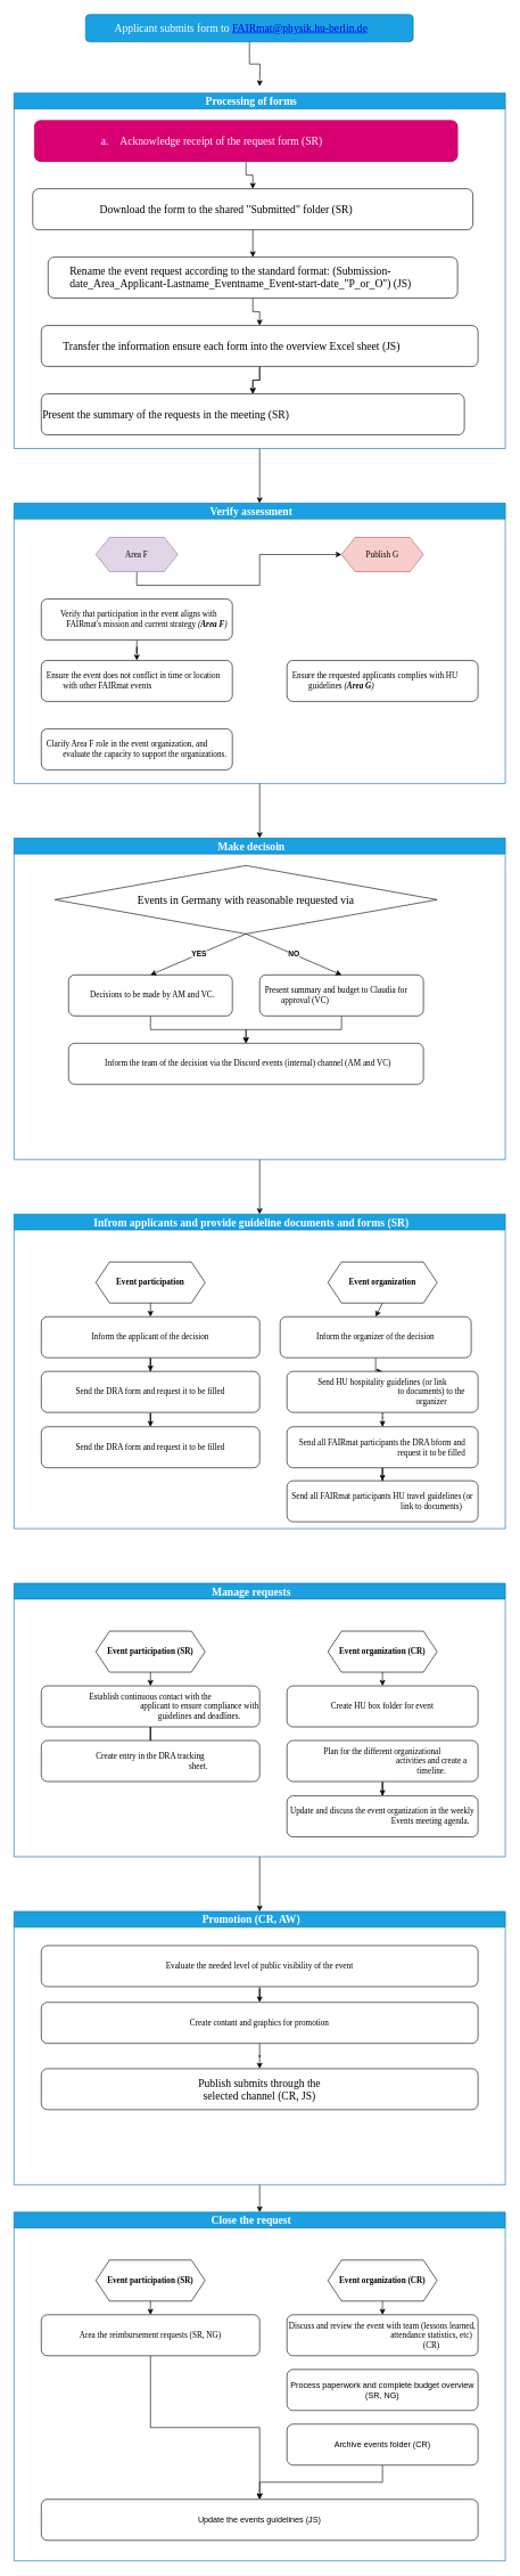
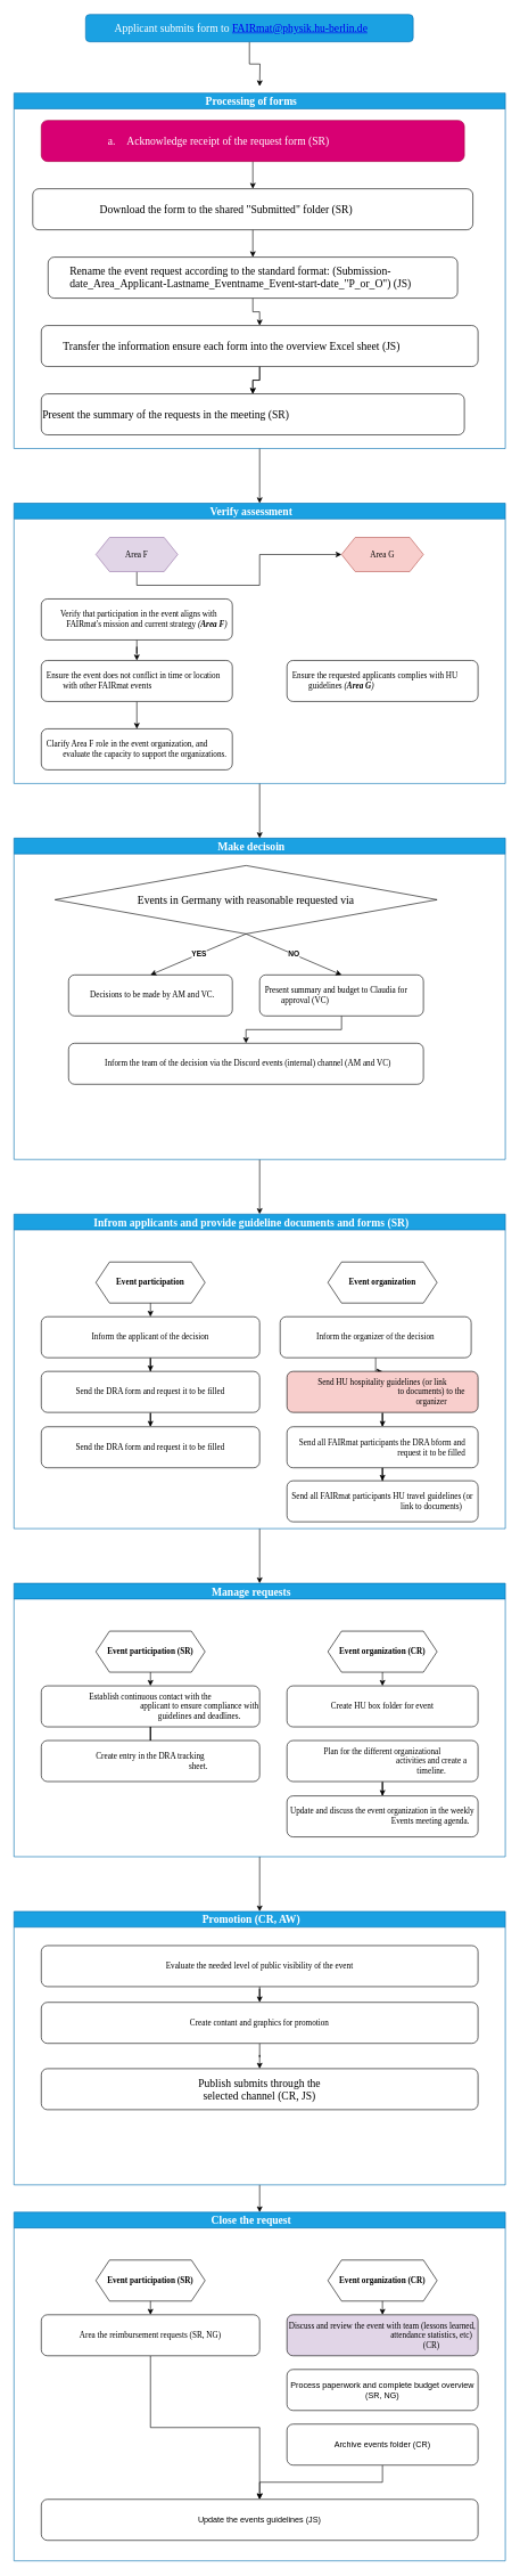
- <mxCell id="7" value="&lt;p style=&quot;margin-left:72.0pt;mso-add-space:auto;&lt;br/&gt;text-indent:-18.0pt;mso-list:l0 level2 lfo1&quot; class=&quot;MsoListParagraph&quot;&gt;&lt;span style=&quot;font-size:12.0pt;line-height:107%;font-family:&amp;quot;Titillium Web&amp;quot;;&lt;br/&gt;mso-fareast-font-family:&amp;quot;Titillium Web&amp;quot;;mso-bidi-font-family:&amp;quot;Titillium Web&amp;quot;;&lt;br/&gt;mso-ansi-language:EN-US&quot;&gt;a.&lt;span style=&quot;font-variant-numeric: normal; font-variant-east-asian: normal; font-variant-alternates: normal; font-kerning: auto; font-optical-sizing: auto; font-feature-settings: normal; font-variation-settings: normal; font-variant-position: normal; font-stretch: normal; font-size: 7pt; line-height: normal; font-family: &amp;quot;Times New Roman&amp;quot;;&quot;&gt;&amp;nbsp;&amp;nbsp;&amp;nbsp;&amp;nbsp;&amp;nbsp;&amp;nbsp; &lt;/span&gt;&lt;/span&gt;&lt;span style=&quot;font-size:12.0pt;line-height:107%;font-family:&amp;quot;Titillium Web&amp;quot;;&lt;br/&gt;mso-ansi-language:EN-US&quot;&gt;Acknowledge receipt of the request form (SR)&lt;/span&gt;&lt;/p&gt;" style="rounded=1;whiteSpace=wrap;html=1;align=left;fillColor=#d80073;strokeColor=#A50040;fontColor=#ffffff;" parent="5" vertex="1"><mxGeometry x="30" y="40" width="620" height="60" as="geometry" /></mxCell>
+ <mxCell id="7" value="&lt;p style=&quot;margin-left:72.0pt;mso-add-space:auto;&lt;br/&gt;text-indent:-18.0pt;mso-list:l0 level2 lfo1&quot; class=&quot;MsoListParagraph&quot;&gt;&lt;span style=&quot;font-size:12.0pt;line-height:107%;font-family:&amp;quot;Titillium Web&amp;quot;;&lt;br/&gt;mso-fareast-font-family:&amp;quot;Titillium Web&amp;quot;;mso-bidi-font-family:&amp;quot;Titillium Web&amp;quot;;&lt;br/&gt;mso-ansi-language:EN-US&quot;&gt;a.&lt;span style=&quot;font-variant-numeric: normal; font-variant-east-asian: normal; font-variant-alternates: normal; font-kerning: auto; font-optical-sizing: auto; font-feature-settings: normal; font-variation-settings: normal; font-variant-position: normal; font-stretch: normal; font-size: 7pt; line-height: normal; font-family: &amp;quot;Times New Roman&amp;quot;;&quot;&gt;&amp;nbsp;&amp;nbsp;&amp;nbsp;&amp;nbsp;&amp;nbsp;&amp;nbsp; &lt;/span&gt;&lt;/span&gt;&lt;span style=&quot;font-size:12.0pt;line-height:107%;font-family:&amp;quot;Titillium Web&amp;quot;;&lt;br/&gt;mso-ansi-language:EN-US&quot;&gt;Acknowledge receipt of the request form (SR)&lt;/span&gt;&lt;/p&gt;" style="rounded=1;whiteSpace=wrap;html=1;align=left;fillColor=#d80073;strokeColor=#A50040;fontColor=#ffffff;" parent="5" vertex="1"><mxGeometry x="40" y="40" width="620" height="60" as="geometry" /></mxCell>
- <mxCell id="26" value="&lt;font data-font-src=&quot;https://fonts.googleapis.com/css?family=titillium+web&quot; face=&quot;titillium web&quot;&gt;Publish G&lt;/font&gt;" style="shape=hexagon;perimeter=hexagonPerimeter2;whiteSpace=wrap;html=1;fixedSize=1;fillColor=#f8cecc;strokeColor=#b85450;" parent="17" vertex="1"><mxGeometry x="480" y="50" width="120" height="50" as="geometry" /></mxCell>
+ <mxCell id="26" value="&lt;font data-font-src=&quot;https://fonts.googleapis.com/css?family=titillium+web&quot; face=&quot;titillium web&quot;&gt;Area G&lt;/font&gt;" style="shape=hexagon;perimeter=hexagonPerimeter2;whiteSpace=wrap;html=1;fixedSize=1;fillColor=#f8cecc;strokeColor=#b85450;" parent="17" vertex="1"><mxGeometry x="480" y="50" width="120" height="50" as="geometry" /></mxCell>
+ <mxCell id="20" value="" style="edgeStyle=orthogonalEdgeStyle;rounded=0;orthogonalLoop=1;jettySize=auto;html=1;entryX=0.5;entryY=0;entryDx=0;entryDy=0;" parent="17" source="21" edge="1" target="22"><mxGeometry relative="1" as="geometry"><mxPoint x="350" y="343" as="targetPoint" /></mxGeometry></mxCell>
- <mxCell id="32" value="" style="edgeStyle=orthogonalEdgeStyle;rounded=0;orthogonalLoop=1;jettySize=auto;html=1;" edge="1" parent="28" source="33" target="36"><mxGeometry relative="1" as="geometry" /></mxCell>
- <mxCell id="56" value="" style="endArrow=classic;html=1;rounded=0;exitX=0.5;exitY=1;exitDx=0;exitDy=0;entryX=0.5;entryY=0;entryDx=0;entryDy=0;" edge="1" parent="40" source="44" target="49"><mxGeometry width="50" height="50" relative="1" as="geometry"><mxPoint x="380" y="140" as="sourcePoint" /><mxPoint x="430" y="90" as="targetPoint" /></mxGeometry></mxCell>
- <mxCell id="51" value="&lt;p style=&quot;margin-left: 108pt; text-indent: -108pt;&quot;&gt;&lt;span style=&quot;font-family: &amp;quot;Titillium Web&amp;quot;;&quot;&gt;Send HU hospitality guidelines (or link&lt;br/&gt;to documents) to the organizer&lt;/span&gt;&lt;/p&gt;" style="whiteSpace=wrap;html=1;rounded=1;" vertex="1" parent="40"><mxGeometry x="400" y="230" width="280" height="60" as="geometry" /></mxCell>
+ <mxCell id="51" value="&lt;p style=&quot;margin-left: 108pt; text-indent: -108pt;&quot;&gt;&lt;span style=&quot;font-family: &amp;quot;Titillium Web&amp;quot;;&quot;&gt;Send HU hospitality guidelines (or link&lt;br/&gt;to documents) to the organizer&lt;/span&gt;&lt;/p&gt;" style="whiteSpace=wrap;html=1;rounded=1;fillColor=#f8cecc;" vertex="1" parent="40"><mxGeometry x="400" y="230" width="280" height="60" as="geometry" /></mxCell>
- <mxCell id="50" value="" style="edgeStyle=orthogonalEdgeStyle;rounded=0;orthogonalLoop=1;jettySize=auto;html=1;dashed=1;" edge="1" parent="40" source="51" target="53"><mxGeometry relative="1" as="geometry" /></mxCell>
+ <mxCell id="50" value="" style="edgeStyle=orthogonalEdgeStyle;rounded=0;orthogonalLoop=1;jettySize=auto;html=1;" edge="1" parent="40" source="51" target="53"><mxGeometry relative="1" as="geometry" /></mxCell>
+ <mxCell id="39" value="" style="edgeStyle=orthogonalEdgeStyle;rounded=0;orthogonalLoop=1;jettySize=auto;html=1;" edge="1" parent="1" source="40" target="58"><mxGeometry relative="1" as="geometry" /></mxCell>
- <mxCell id="82" value="&lt;p style=&quot;margin-left:108.0pt;text-indent:-108.0pt;mso-text-indent-alt:-9.0pt;&lt;br/&gt;mso-list:l0 level3 lfo1&quot;&gt;&lt;span style=&quot;font-family: &amp;quot;Titillium Web&amp;quot;;&quot;&gt;Discuss and review the event with team (lessons learned, attendance statistics, etc) (CR)&lt;/span&gt;&lt;/p&gt;" style="rounded=1;whiteSpace=wrap;html=1;align=center;" vertex="1" parent="77"><mxGeometry x="400" y="150" width="280" height="60" as="geometry" /></mxCell>
+ <mxCell id="82" value="&lt;p style=&quot;margin-left:108.0pt;text-indent:-108.0pt;mso-text-indent-alt:-9.0pt;&lt;br/&gt;mso-list:l0 level3 lfo1&quot;&gt;&lt;span style=&quot;font-family: &amp;quot;Titillium Web&amp;quot;;&quot;&gt;Discuss and review the event with team (lessons learned, attendance statistics, etc) (CR)&lt;/span&gt;&lt;/p&gt;" style="rounded=1;whiteSpace=wrap;html=1;align=center;fillColor=#e1d5e7;" vertex="1" parent="77"><mxGeometry x="400" y="150" width="280" height="60" as="geometry" /></mxCell>
